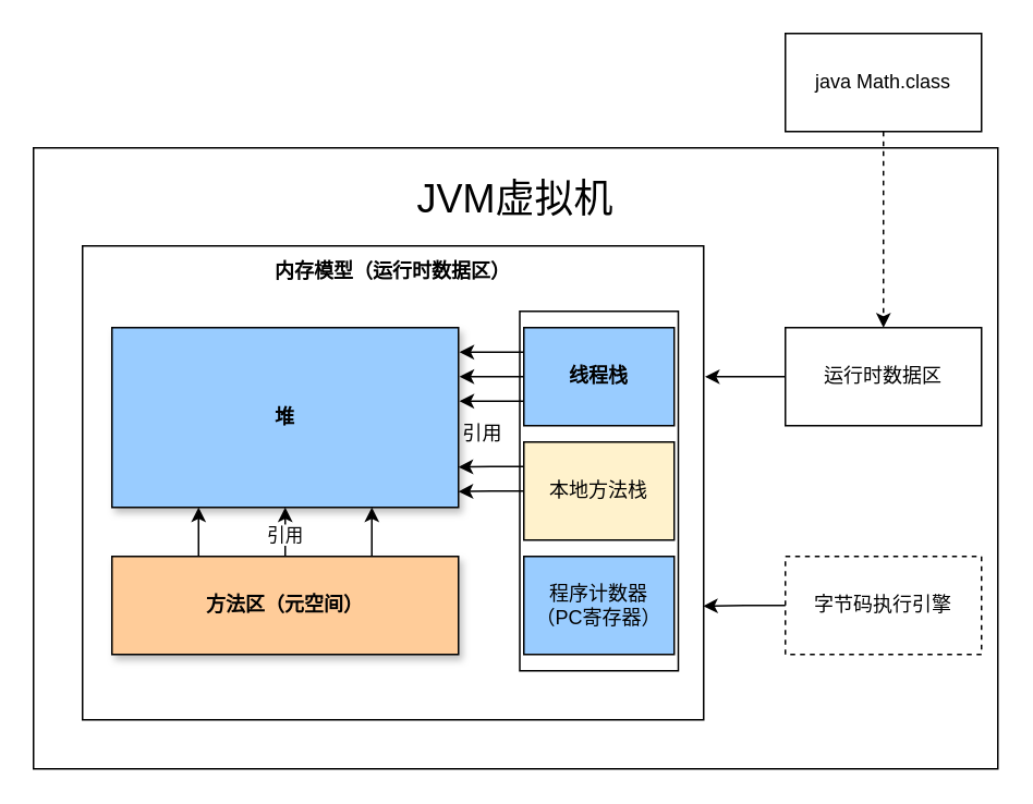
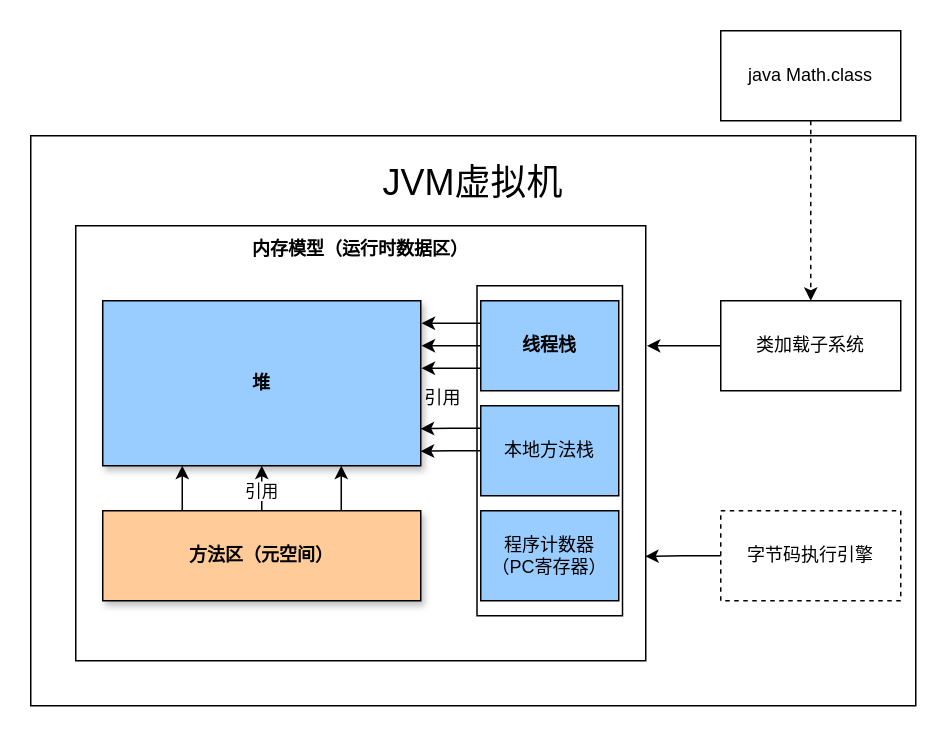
- <mxCell id="5" value="运行时数据区" style="rounded=0;whiteSpace=wrap;html=1;" vertex="1" parent="1"><mxGeometry x="480" y="200" width="120" height="60" as="geometry" /></mxCell>
+ <mxCell id="5" value="类加载子系统" style="rounded=0;whiteSpace=wrap;html=1;" vertex="1" parent="1"><mxGeometry x="480" y="200" width="120" height="60" as="geometry" /></mxCell>
- <mxCell id="12" value="本地方法栈" style="rounded=0;whiteSpace=wrap;html=1;fillColor=#fff2cc;" vertex="1" parent="1"><mxGeometry x="320" y="270" width="92" height="60" as="geometry" /></mxCell>
+ <mxCell id="12" value="本地方法栈" style="rounded=0;whiteSpace=wrap;html=1;fillColor=#99CCFF;" vertex="1" parent="1"><mxGeometry x="320" y="270" width="92" height="60" as="geometry" /></mxCell>
